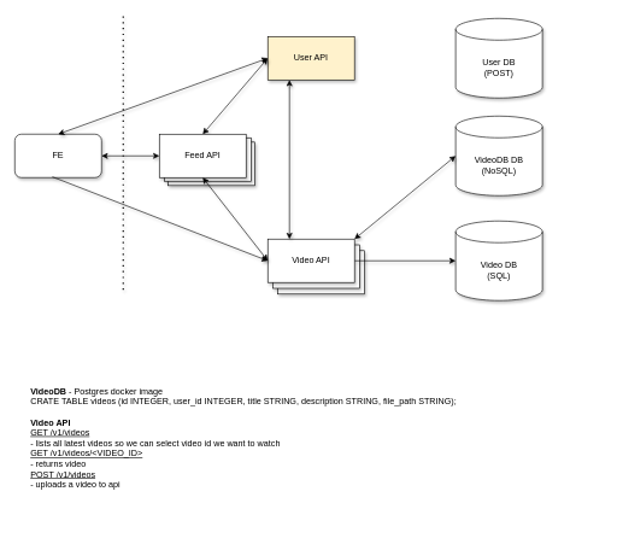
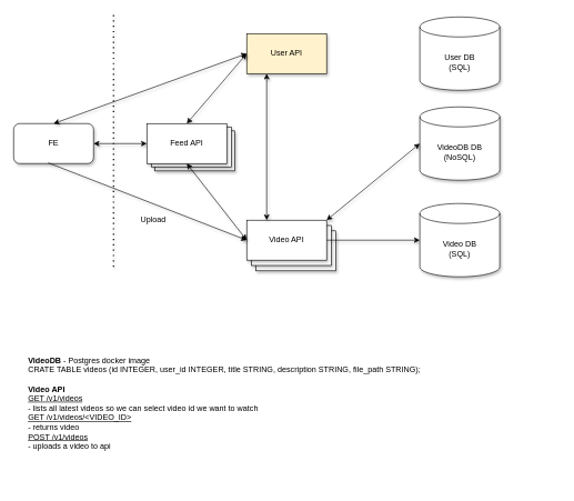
- <mxCell id="11" value="&lt;div&gt;User DB&lt;/div&gt;(POST)" style="shape=cylinder3;whiteSpace=wrap;html=1;boundedLbl=1;backgroundOutline=1;size=15;shadow=1;" parent="1" vertex="1"><mxGeometry x="630" y="25" width="120" height="110" as="geometry" /></mxCell>
+ <mxCell id="11" value="&lt;div&gt;User DB&lt;/div&gt;(SQL)" style="shape=cylinder3;whiteSpace=wrap;html=1;boundedLbl=1;backgroundOutline=1;size=15;shadow=1;" parent="1" vertex="1"><mxGeometry x="630" y="25" width="120" height="110" as="geometry" /></mxCell>
+ <mxCell id="22" value="Upload" style="text;html=1;strokeColor=none;fillColor=none;align=center;verticalAlign=middle;whiteSpace=wrap;rounded=0;shadow=1;" parent="1" vertex="1"><mxGeometry x="210" y="320" width="40" height="20" as="geometry" /></mxCell>
